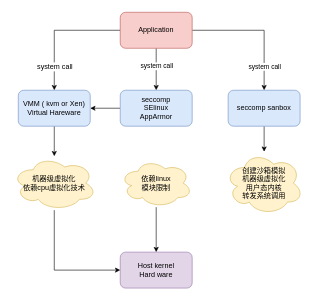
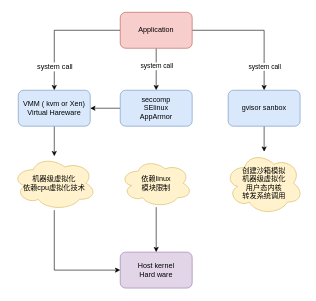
- <mxCell id="14" value="seccomp sanbox" style="rounded=1;whiteSpace=wrap;html=1;fillColor=#dae8fc;strokeColor=#6c8ebf;" vertex="1" parent="1"><mxGeometry x="380" y="150" width="120" height="60" as="geometry" /></mxCell>
+ <mxCell id="14" value="gvisor sanbox" style="rounded=1;whiteSpace=wrap;html=1;fillColor=#dae8fc;strokeColor=#6c8ebf;" vertex="1" parent="1"><mxGeometry x="380" y="150" width="120" height="60" as="geometry" /></mxCell>
